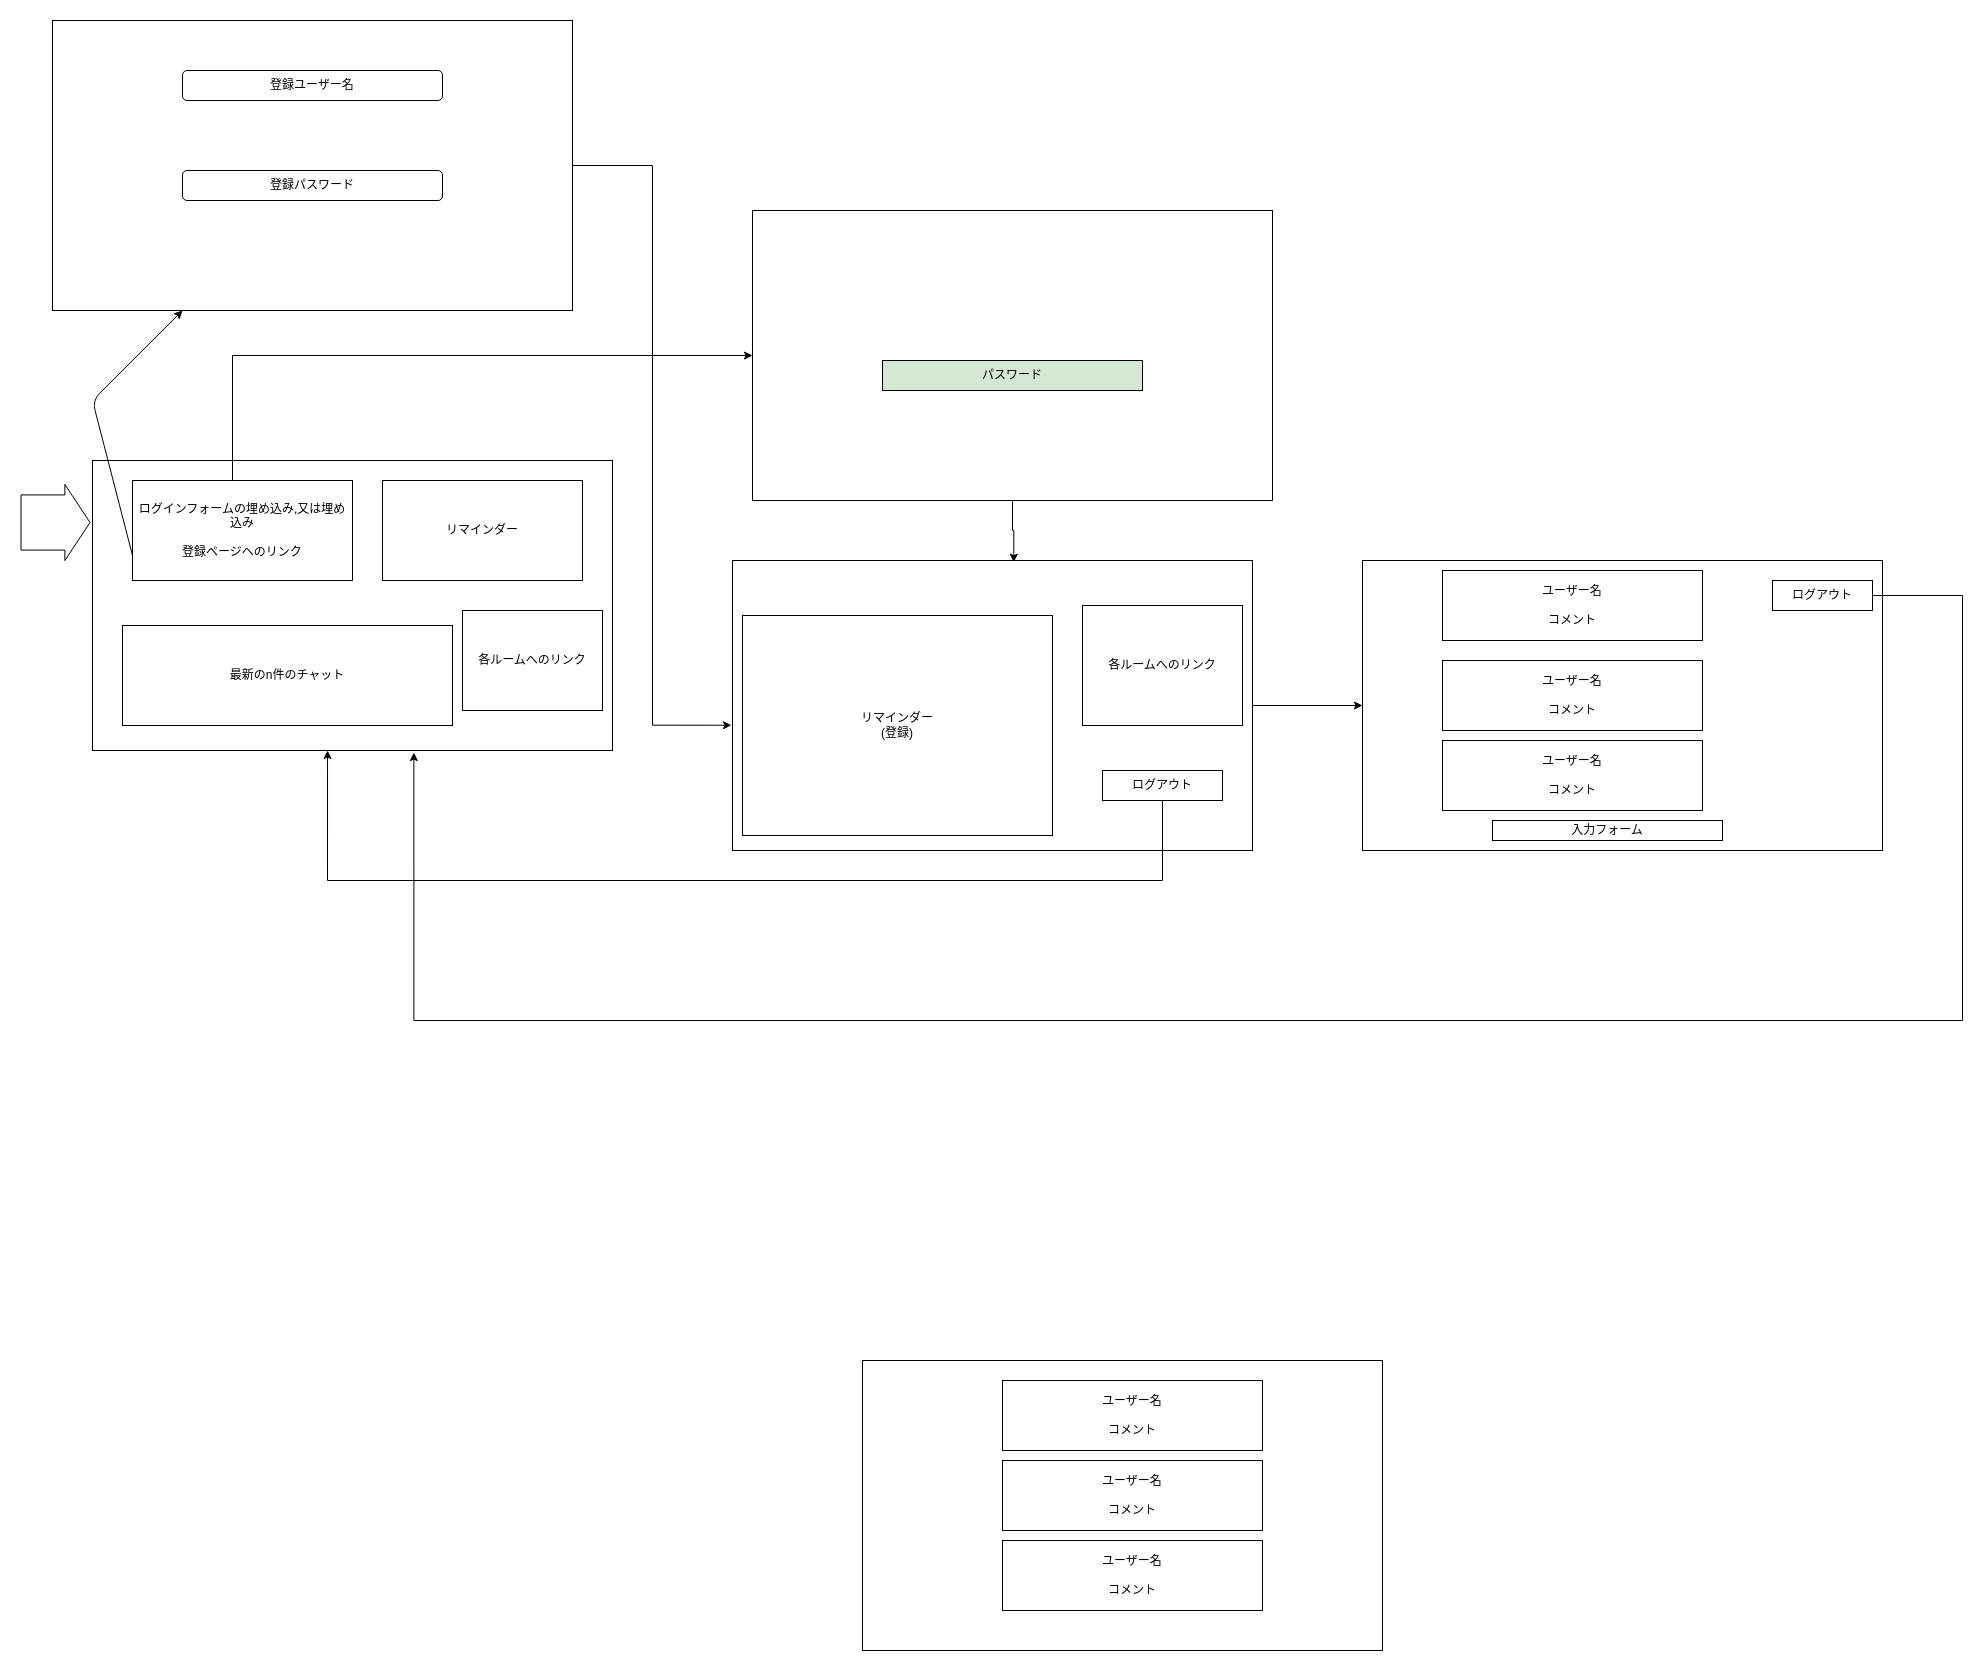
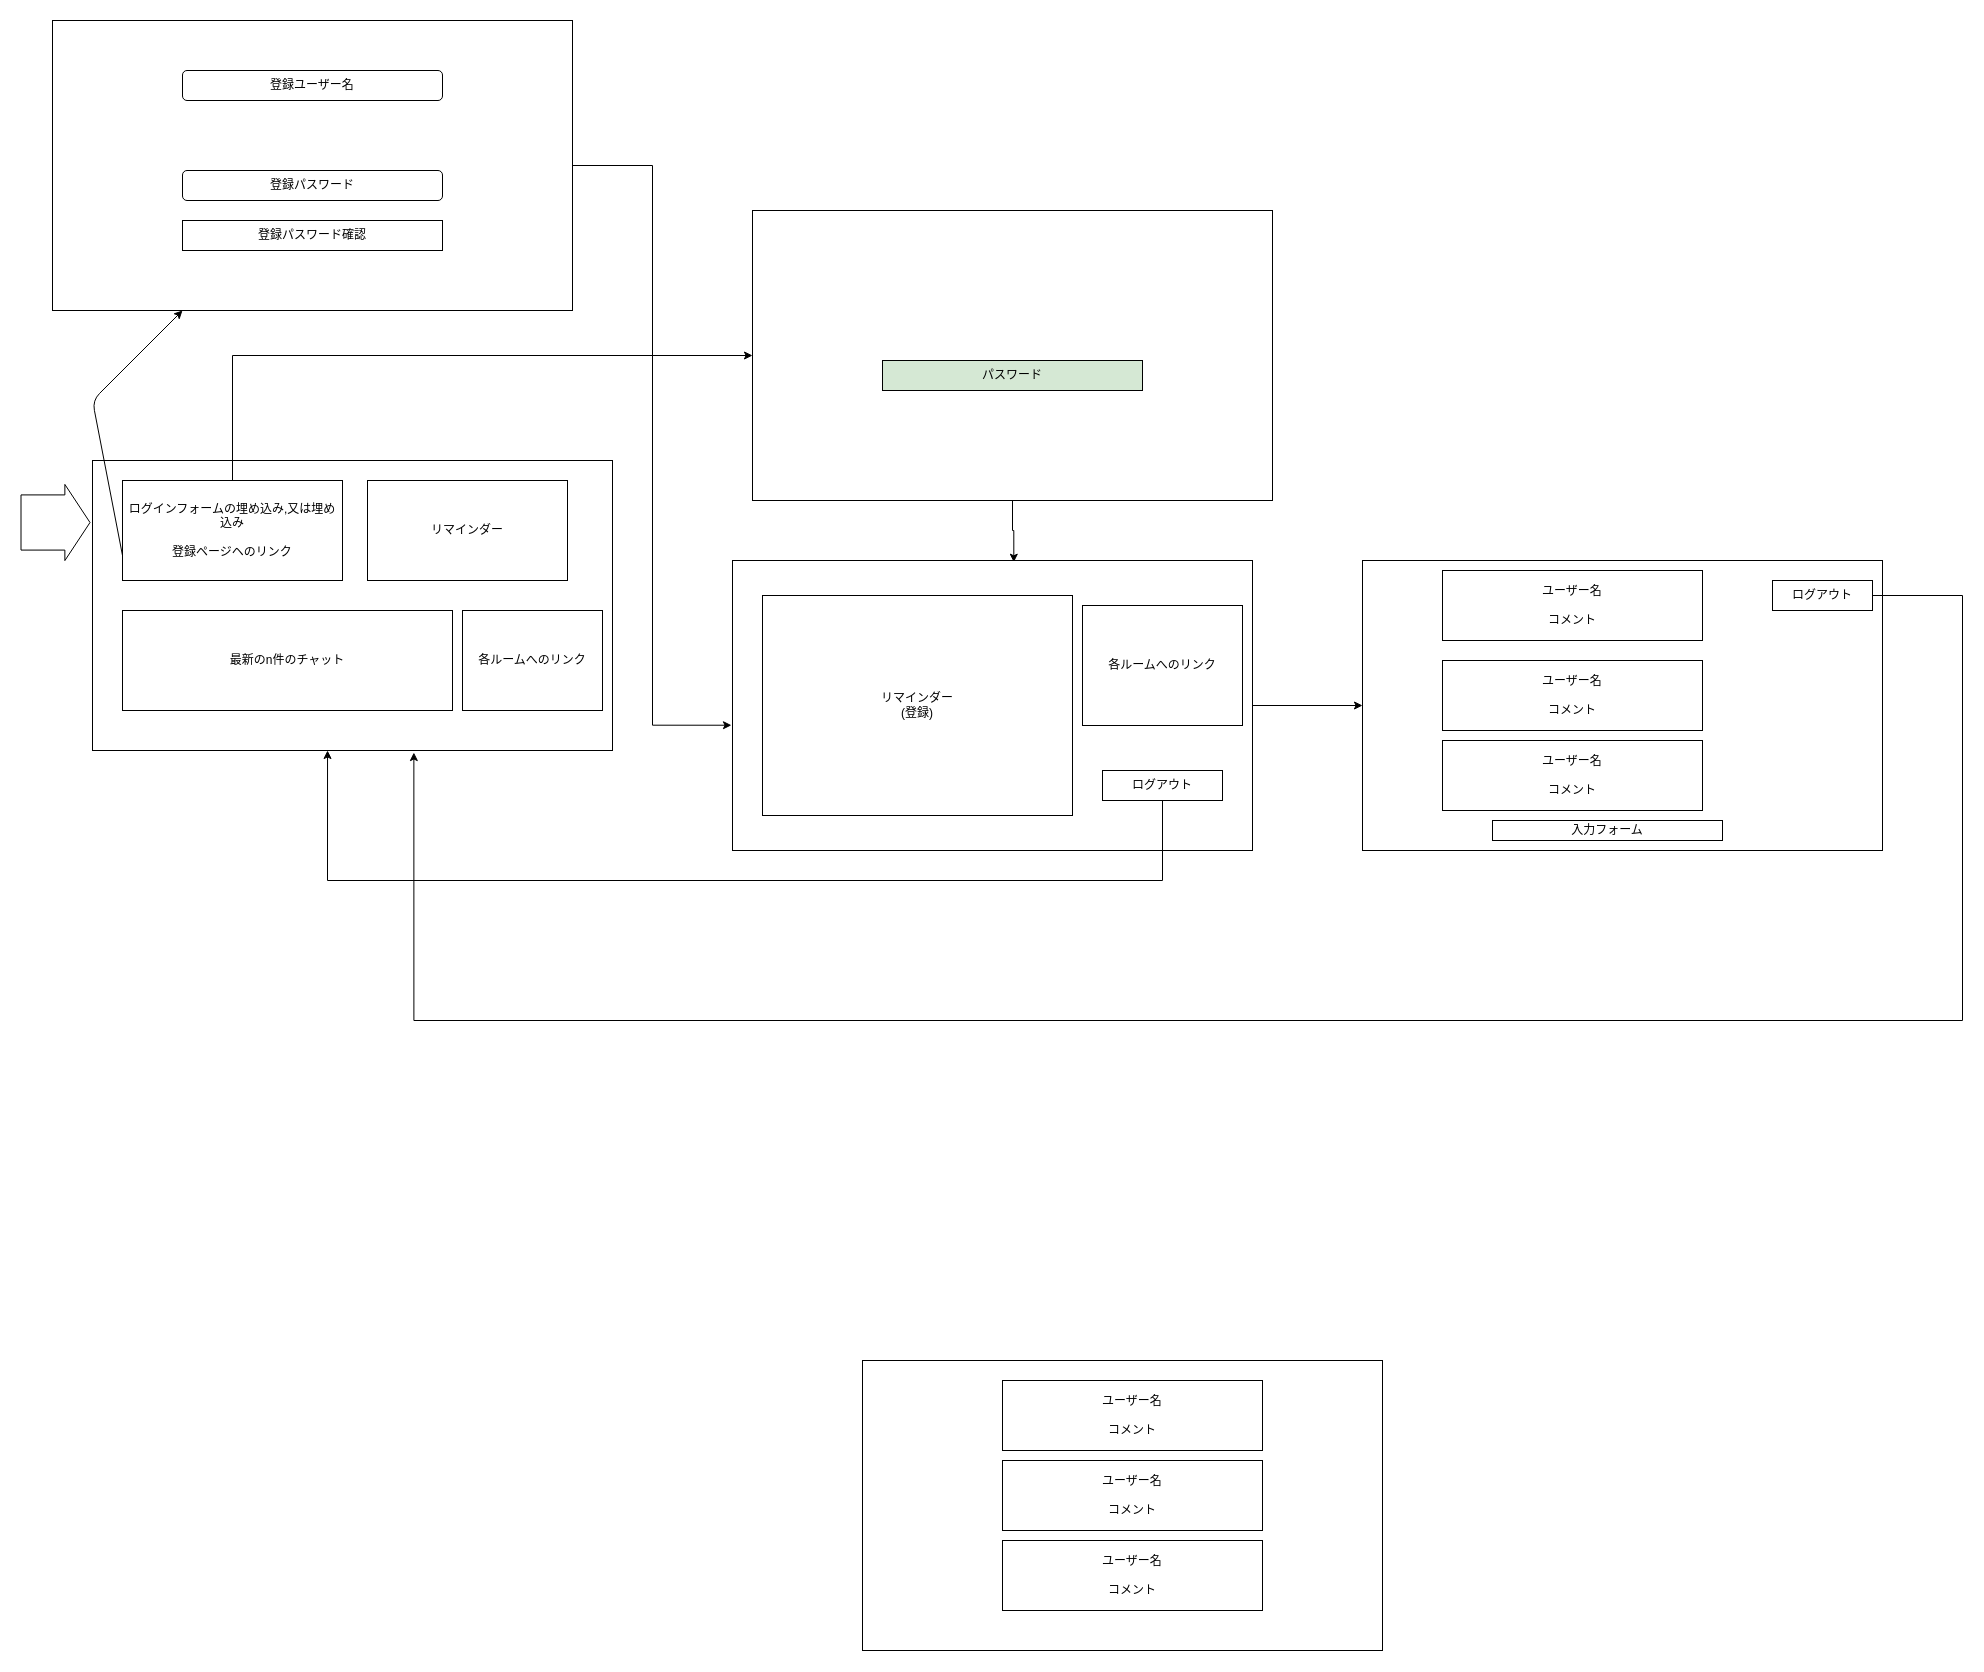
+ <mxCell id="23" value="&lt;font color=&quot;#000000&quot;&gt;登録パスワード確認&lt;br&gt;&lt;/font&gt;" style="rounded=0;whiteSpace=wrap;html=1;strokeColor=#000000;fillColor=#FFFFFF;" vertex="1" parent="1"><mxGeometry x="182" y="220" width="260" height="30" as="geometry" /></mxCell>
- <mxCell id="4" value="&lt;font color=&quot;#000000&quot;&gt;ログインフォームの埋め込み,又は埋め込み&lt;br&gt;&lt;br&gt;登録ページヘのリンク&lt;br&gt;&lt;/font&gt;" style="rounded=0;whiteSpace=wrap;html=1;strokeColor=#000000;fillColor=#FFFFFF;" vertex="1" parent="1"><mxGeometry x="132" y="480" width="220" height="100" as="geometry" /></mxCell>
+ <mxCell id="4" value="&lt;font color=&quot;#000000&quot;&gt;ログインフォームの埋め込み,又は埋め込み&lt;br&gt;&lt;br&gt;登録ページヘのリンク&lt;br&gt;&lt;/font&gt;" style="rounded=0;whiteSpace=wrap;html=1;strokeColor=#000000;fillColor=#FFFFFF;" vertex="1" parent="1"><mxGeometry x="122" y="480" width="220" height="100" as="geometry" /></mxCell>
- <mxCell id="5" value="&lt;font color=&quot;#000000&quot;&gt;リマインダー&lt;br&gt;&lt;/font&gt;" style="rounded=0;whiteSpace=wrap;html=1;strokeColor=#000000;fillColor=#FFFFFF;" vertex="1" parent="1"><mxGeometry x="382" y="480" width="200" height="100" as="geometry" /></mxCell>
+ <mxCell id="5" value="&lt;font color=&quot;#000000&quot;&gt;リマインダー&lt;br&gt;&lt;/font&gt;" style="rounded=0;whiteSpace=wrap;html=1;strokeColor=#000000;fillColor=#FFFFFF;" vertex="1" parent="1"><mxGeometry x="367" y="480" width="200" height="100" as="geometry" /></mxCell>
- <mxCell id="6" value="&lt;font color=&quot;#000000&quot;&gt;最新のn件のチャット&lt;br&gt;&lt;/font&gt;" style="rounded=0;whiteSpace=wrap;html=1;strokeColor=#000000;fillColor=#FFFFFF;" vertex="1" parent="1"><mxGeometry x="122" y="625" width="330" height="100" as="geometry" /></mxCell>
+ <mxCell id="6" value="&lt;font color=&quot;#000000&quot;&gt;最新のn件のチャット&lt;br&gt;&lt;/font&gt;" style="rounded=0;whiteSpace=wrap;html=1;strokeColor=#000000;fillColor=#FFFFFF;" vertex="1" parent="1"><mxGeometry x="122" y="610" width="330" height="100" as="geometry" /></mxCell>
- <mxCell id="17" value="&lt;font color=&quot;#000000&quot;&gt;リマインダー&lt;br&gt;(登録)&lt;br&gt;&lt;/font&gt;" style="rounded=0;whiteSpace=wrap;html=1;strokeColor=#000000;fillColor=#FFFFFF;" vertex="1" parent="1"><mxGeometry x="742" y="615" width="310" height="220" as="geometry" /></mxCell>
+ <mxCell id="17" value="&lt;font color=&quot;#000000&quot;&gt;リマインダー&lt;br&gt;(登録)&lt;br&gt;&lt;/font&gt;" style="rounded=0;whiteSpace=wrap;html=1;strokeColor=#000000;fillColor=#FFFFFF;" vertex="1" parent="1"><mxGeometry x="762" y="595" width="310" height="220" as="geometry" /></mxCell>
